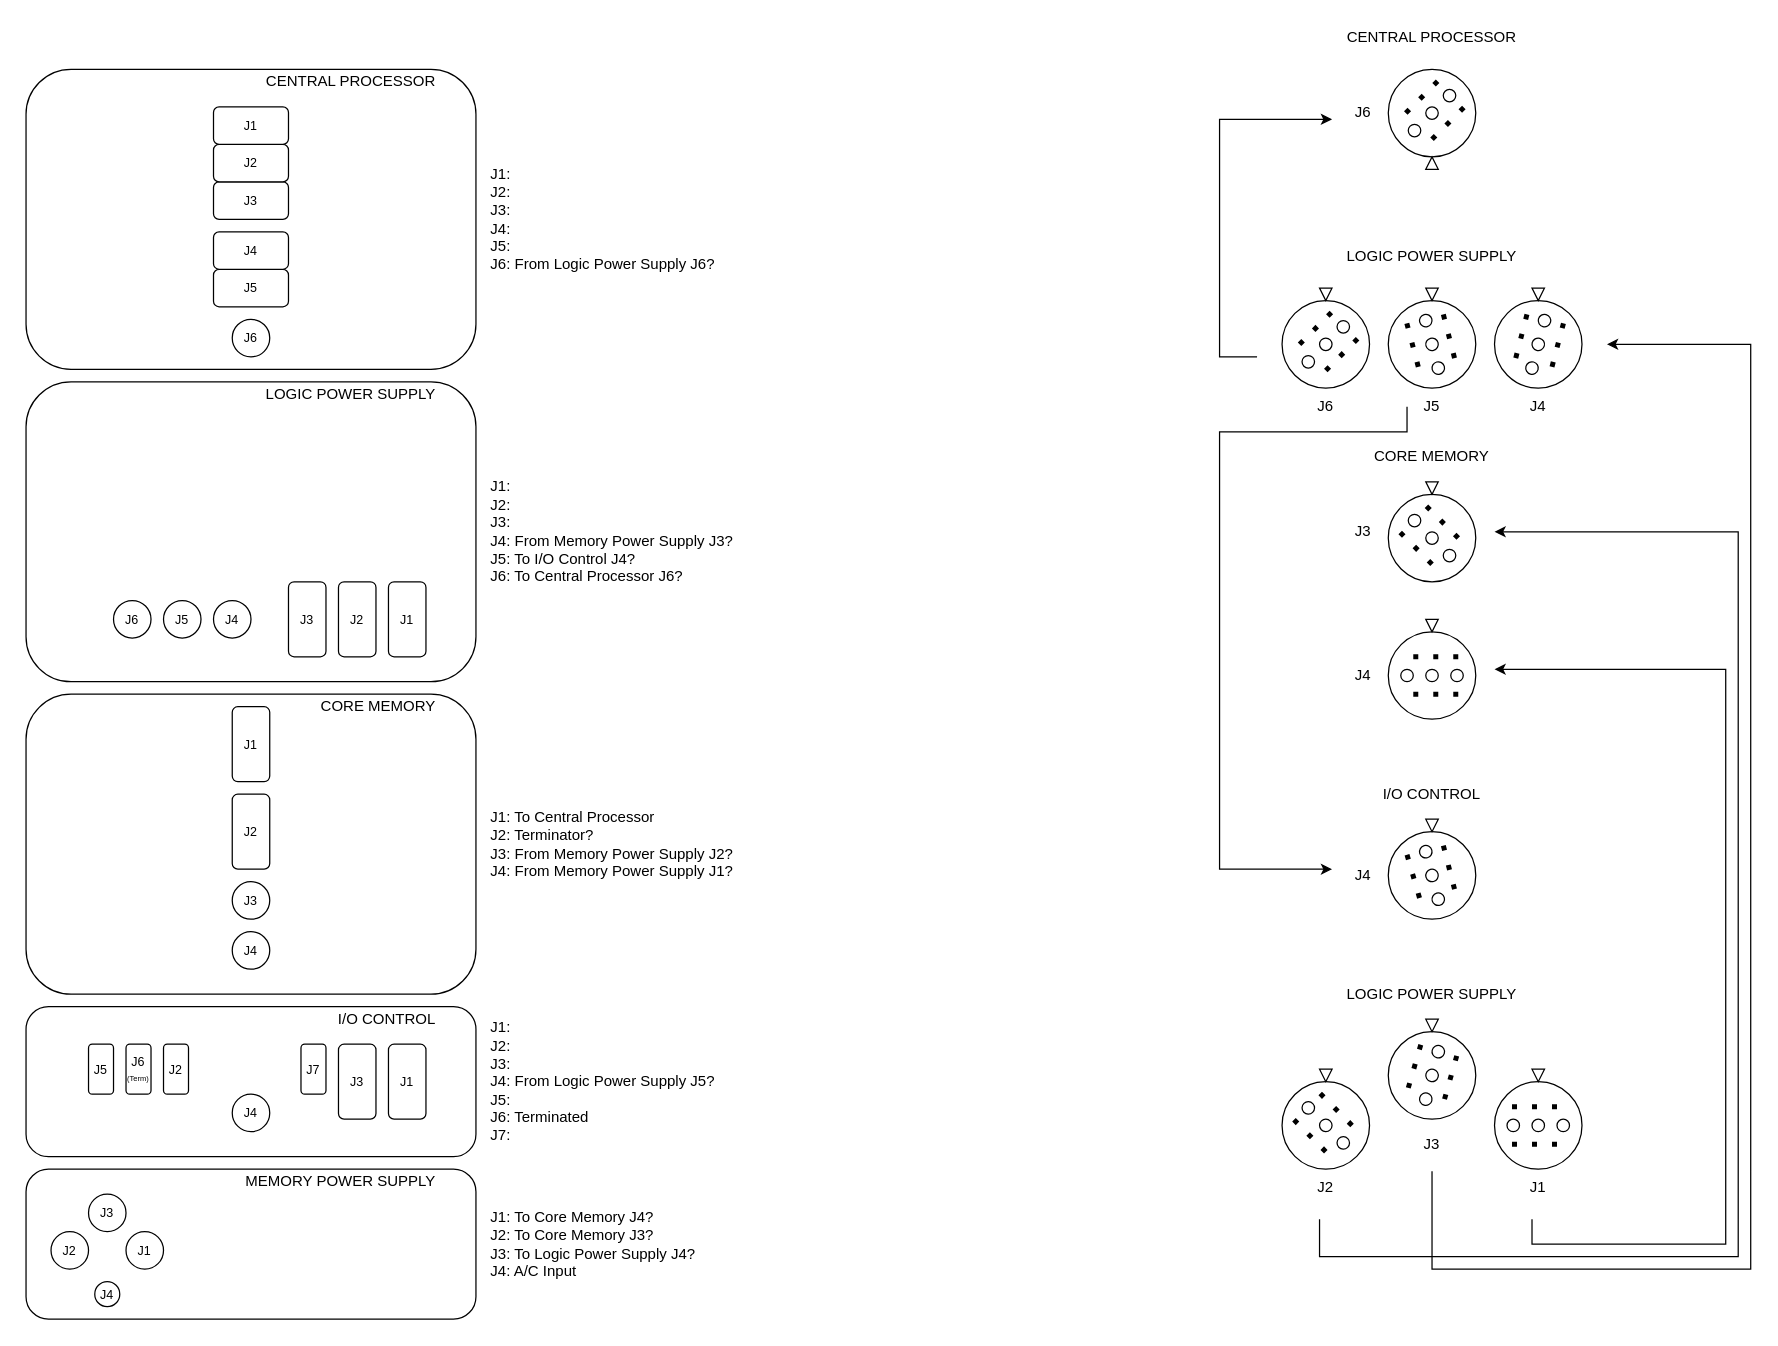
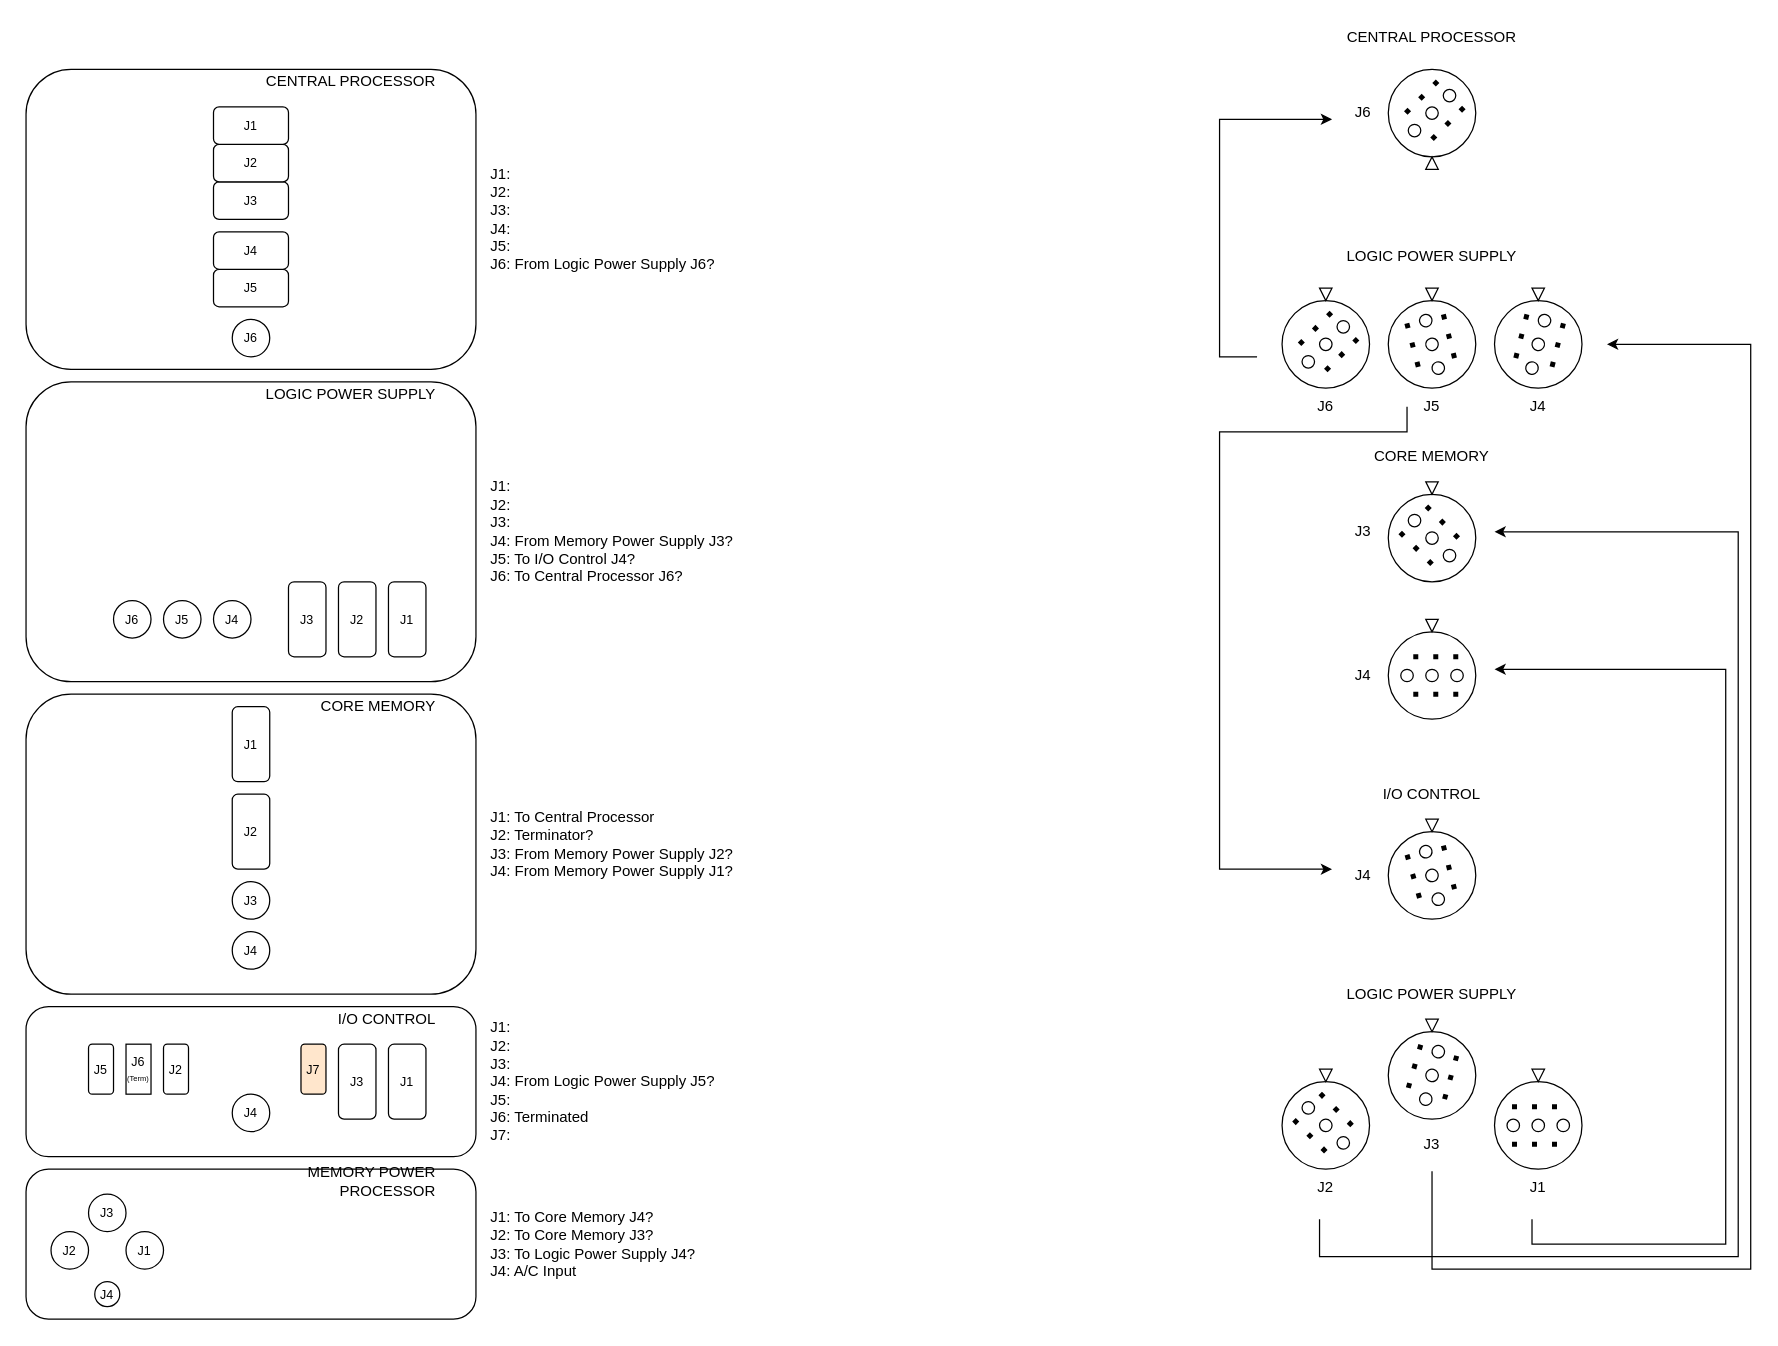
- <mxCell id="16" value="J6&lt;div&gt;&lt;font style=&quot;font-size: 6px;&quot;&gt;(Term)&lt;/font&gt;&lt;/div&gt;" style="rounded=1;whiteSpace=wrap;html=1;fontSize=10;" parent="1" vertex="1"><mxGeometry x="100" y="835" width="20" height="40" as="geometry" /></mxCell>
+ <mxCell id="16" value="J6&lt;div&gt;&lt;font style=&quot;font-size: 6px;&quot;&gt;(Term)&lt;/font&gt;&lt;/div&gt;" style="whiteSpace=wrap;html=1;fontSize=10;rounded=0;" parent="1" vertex="1"><mxGeometry x="100" y="835" width="20" height="40" as="geometry" /></mxCell>
- <mxCell id="14" value="J7" style="rounded=1;whiteSpace=wrap;html=1;fontSize=10;" parent="1" vertex="1"><mxGeometry x="240" y="835" width="20" height="40" as="geometry" /></mxCell>
+ <mxCell id="14" value="J7" style="rounded=1;whiteSpace=wrap;html=1;fontSize=10;fillColor=#ffe6cc;" parent="1" vertex="1"><mxGeometry x="240" y="835" width="20" height="40" as="geometry" /></mxCell>
- <mxCell id="8" value="MEMORY POWER SUPPLY" style="text;html=1;align=right;verticalAlign=middle;whiteSpace=wrap;rounded=0;" parent="1" vertex="1"><mxGeometry x="170" y="935" width="180" height="20" as="geometry" /></mxCell>
+ <mxCell id="8" value="MEMORY POWER PROCESSOR" style="text;html=1;align=right;verticalAlign=middle;whiteSpace=wrap;rounded=0;" parent="1" vertex="1"><mxGeometry x="170" y="935" width="180" height="20" as="geometry" /></mxCell>
